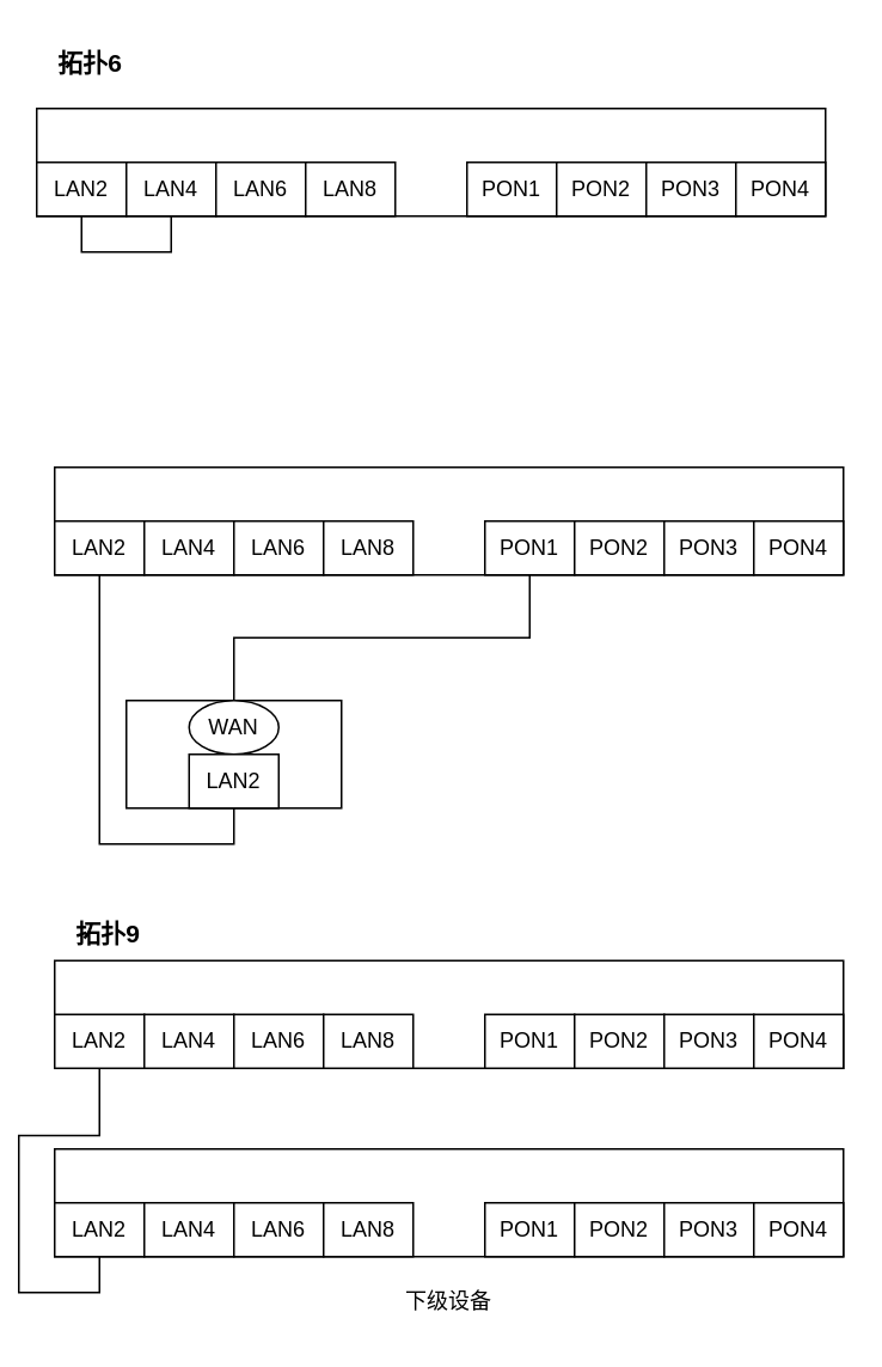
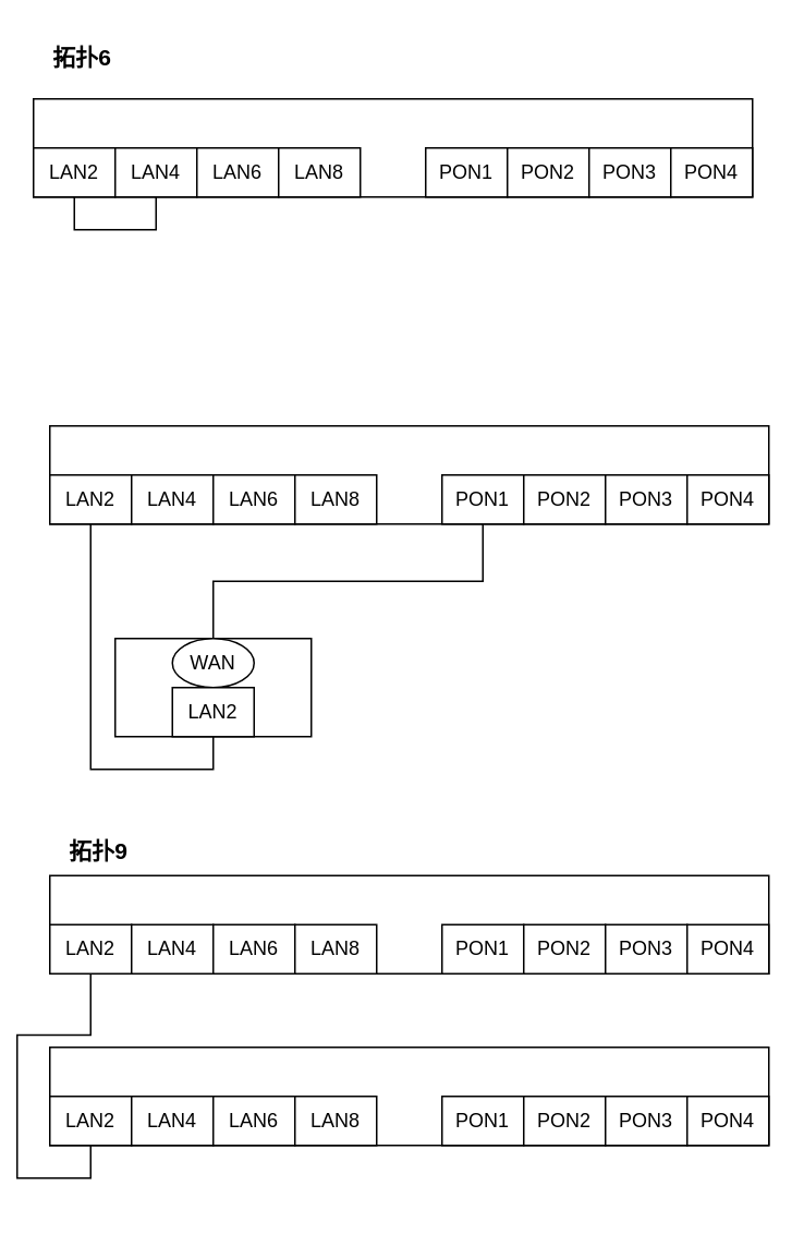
- <mxCell id="54" value="下级设备" style="text;html=1;align=center;verticalAlign=middle;whiteSpace=wrap;rounded=0;" vertex="1" parent="1"><mxGeometry x="220" y="710" width="60" height="30" as="geometry" /></mxCell>
